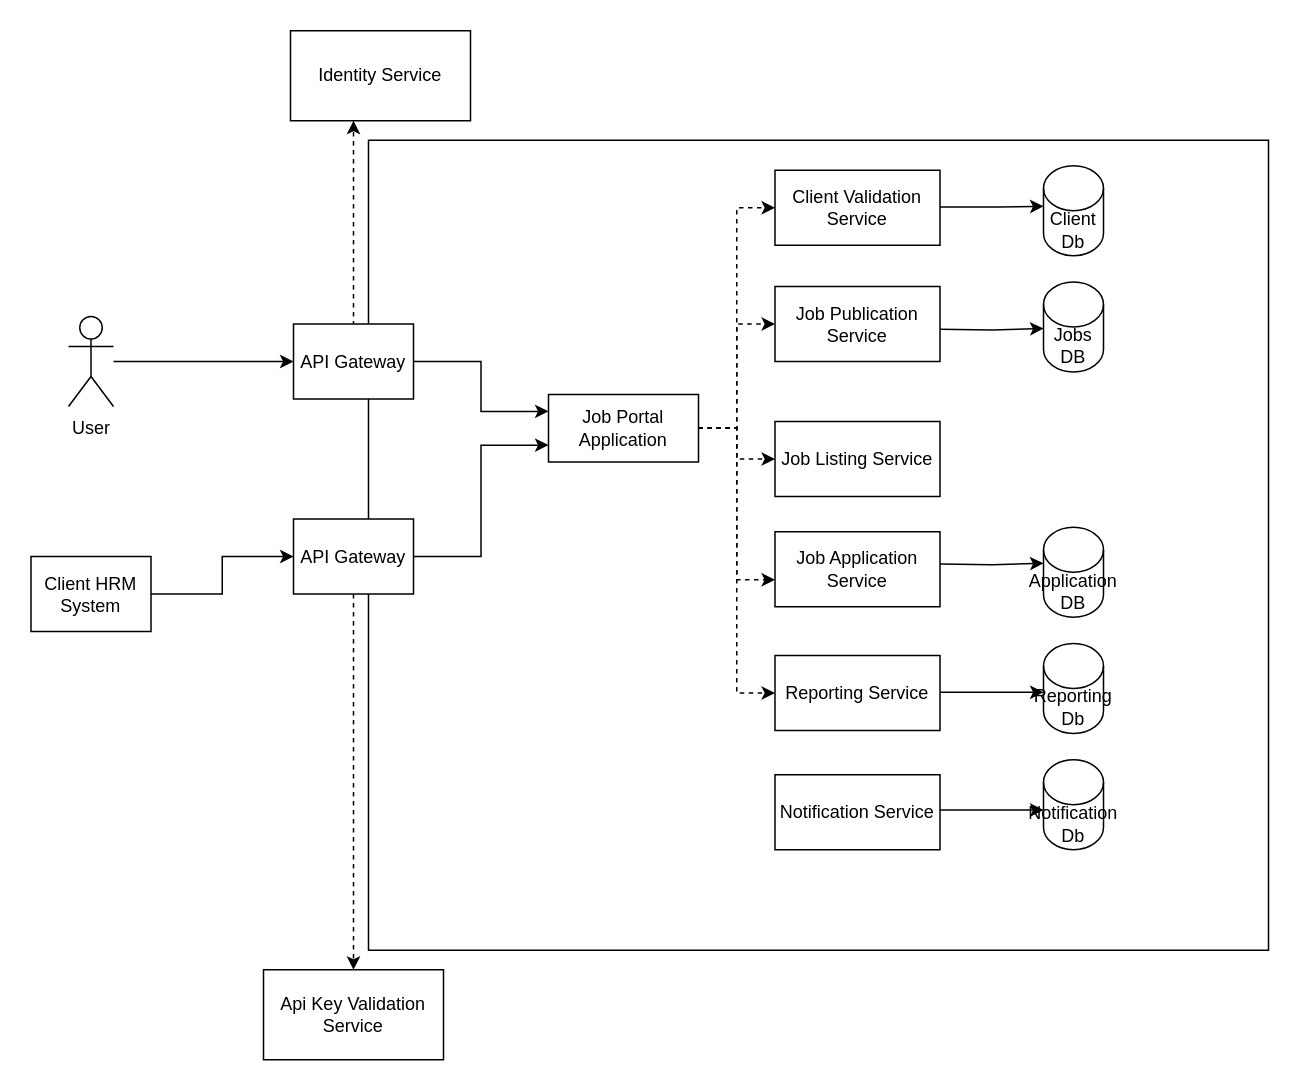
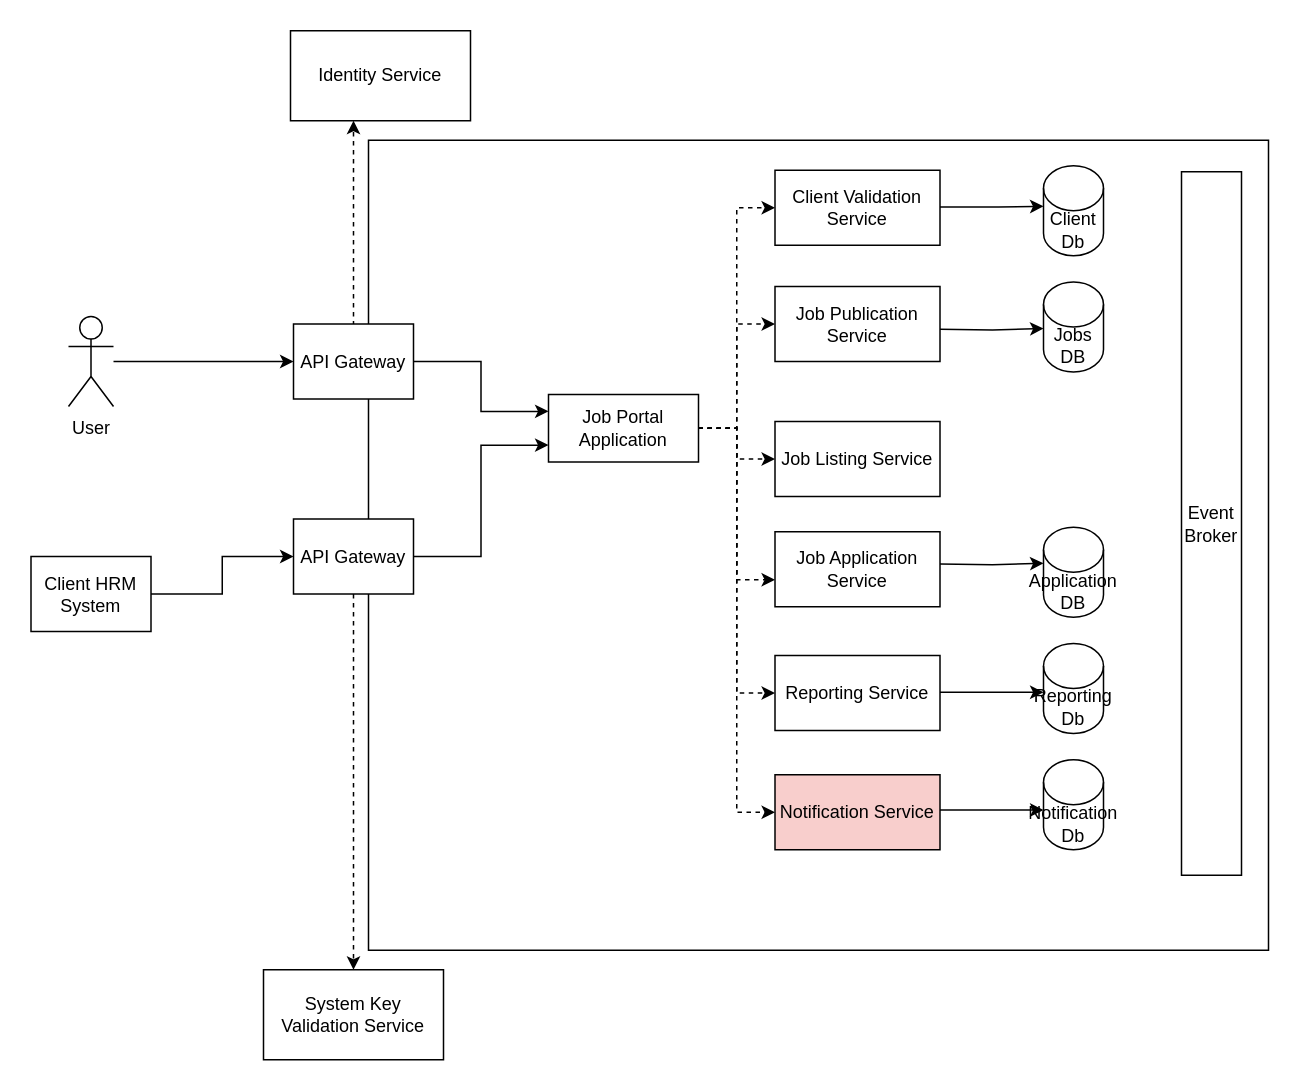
+ <mxCell id="29" value="Event Broker" style="rounded=0;whiteSpace=wrap;html=1;" vertex="1" parent="1"><mxGeometry x="787" y="114" width="40" height="469" as="geometry" /></mxCell>
+ <mxCell id="16" style="edgeStyle=orthogonalEdgeStyle;rounded=0;orthogonalLoop=1;jettySize=auto;html=1;entryX=0;entryY=0.5;entryDx=0;entryDy=0;dashed=1;" edge="1" parent="1" source="18" target="26"><mxGeometry relative="1" as="geometry" /></mxCell>
- <mxCell id="26" value="Notification Service" style="rounded=0;whiteSpace=wrap;html=1;" vertex="1" parent="1"><mxGeometry x="516" y="516" width="110" height="50" as="geometry" /></mxCell>
+ <mxCell id="26" value="Notification Service" style="rounded=0;whiteSpace=wrap;html=1;fillColor=#f8cecc;" vertex="1" parent="1"><mxGeometry x="516" y="516" width="110" height="50" as="geometry" /></mxCell>
- <mxCell id="35" value="Api Key Validation Service" style="rounded=0;whiteSpace=wrap;html=1;" vertex="1" parent="1"><mxGeometry x="175" y="646" width="120" height="60" as="geometry" /></mxCell>
+ <mxCell id="35" value="System Key Validation Service" style="rounded=0;whiteSpace=wrap;html=1;" vertex="1" parent="1"><mxGeometry x="175" y="646" width="120" height="60" as="geometry" /></mxCell>
